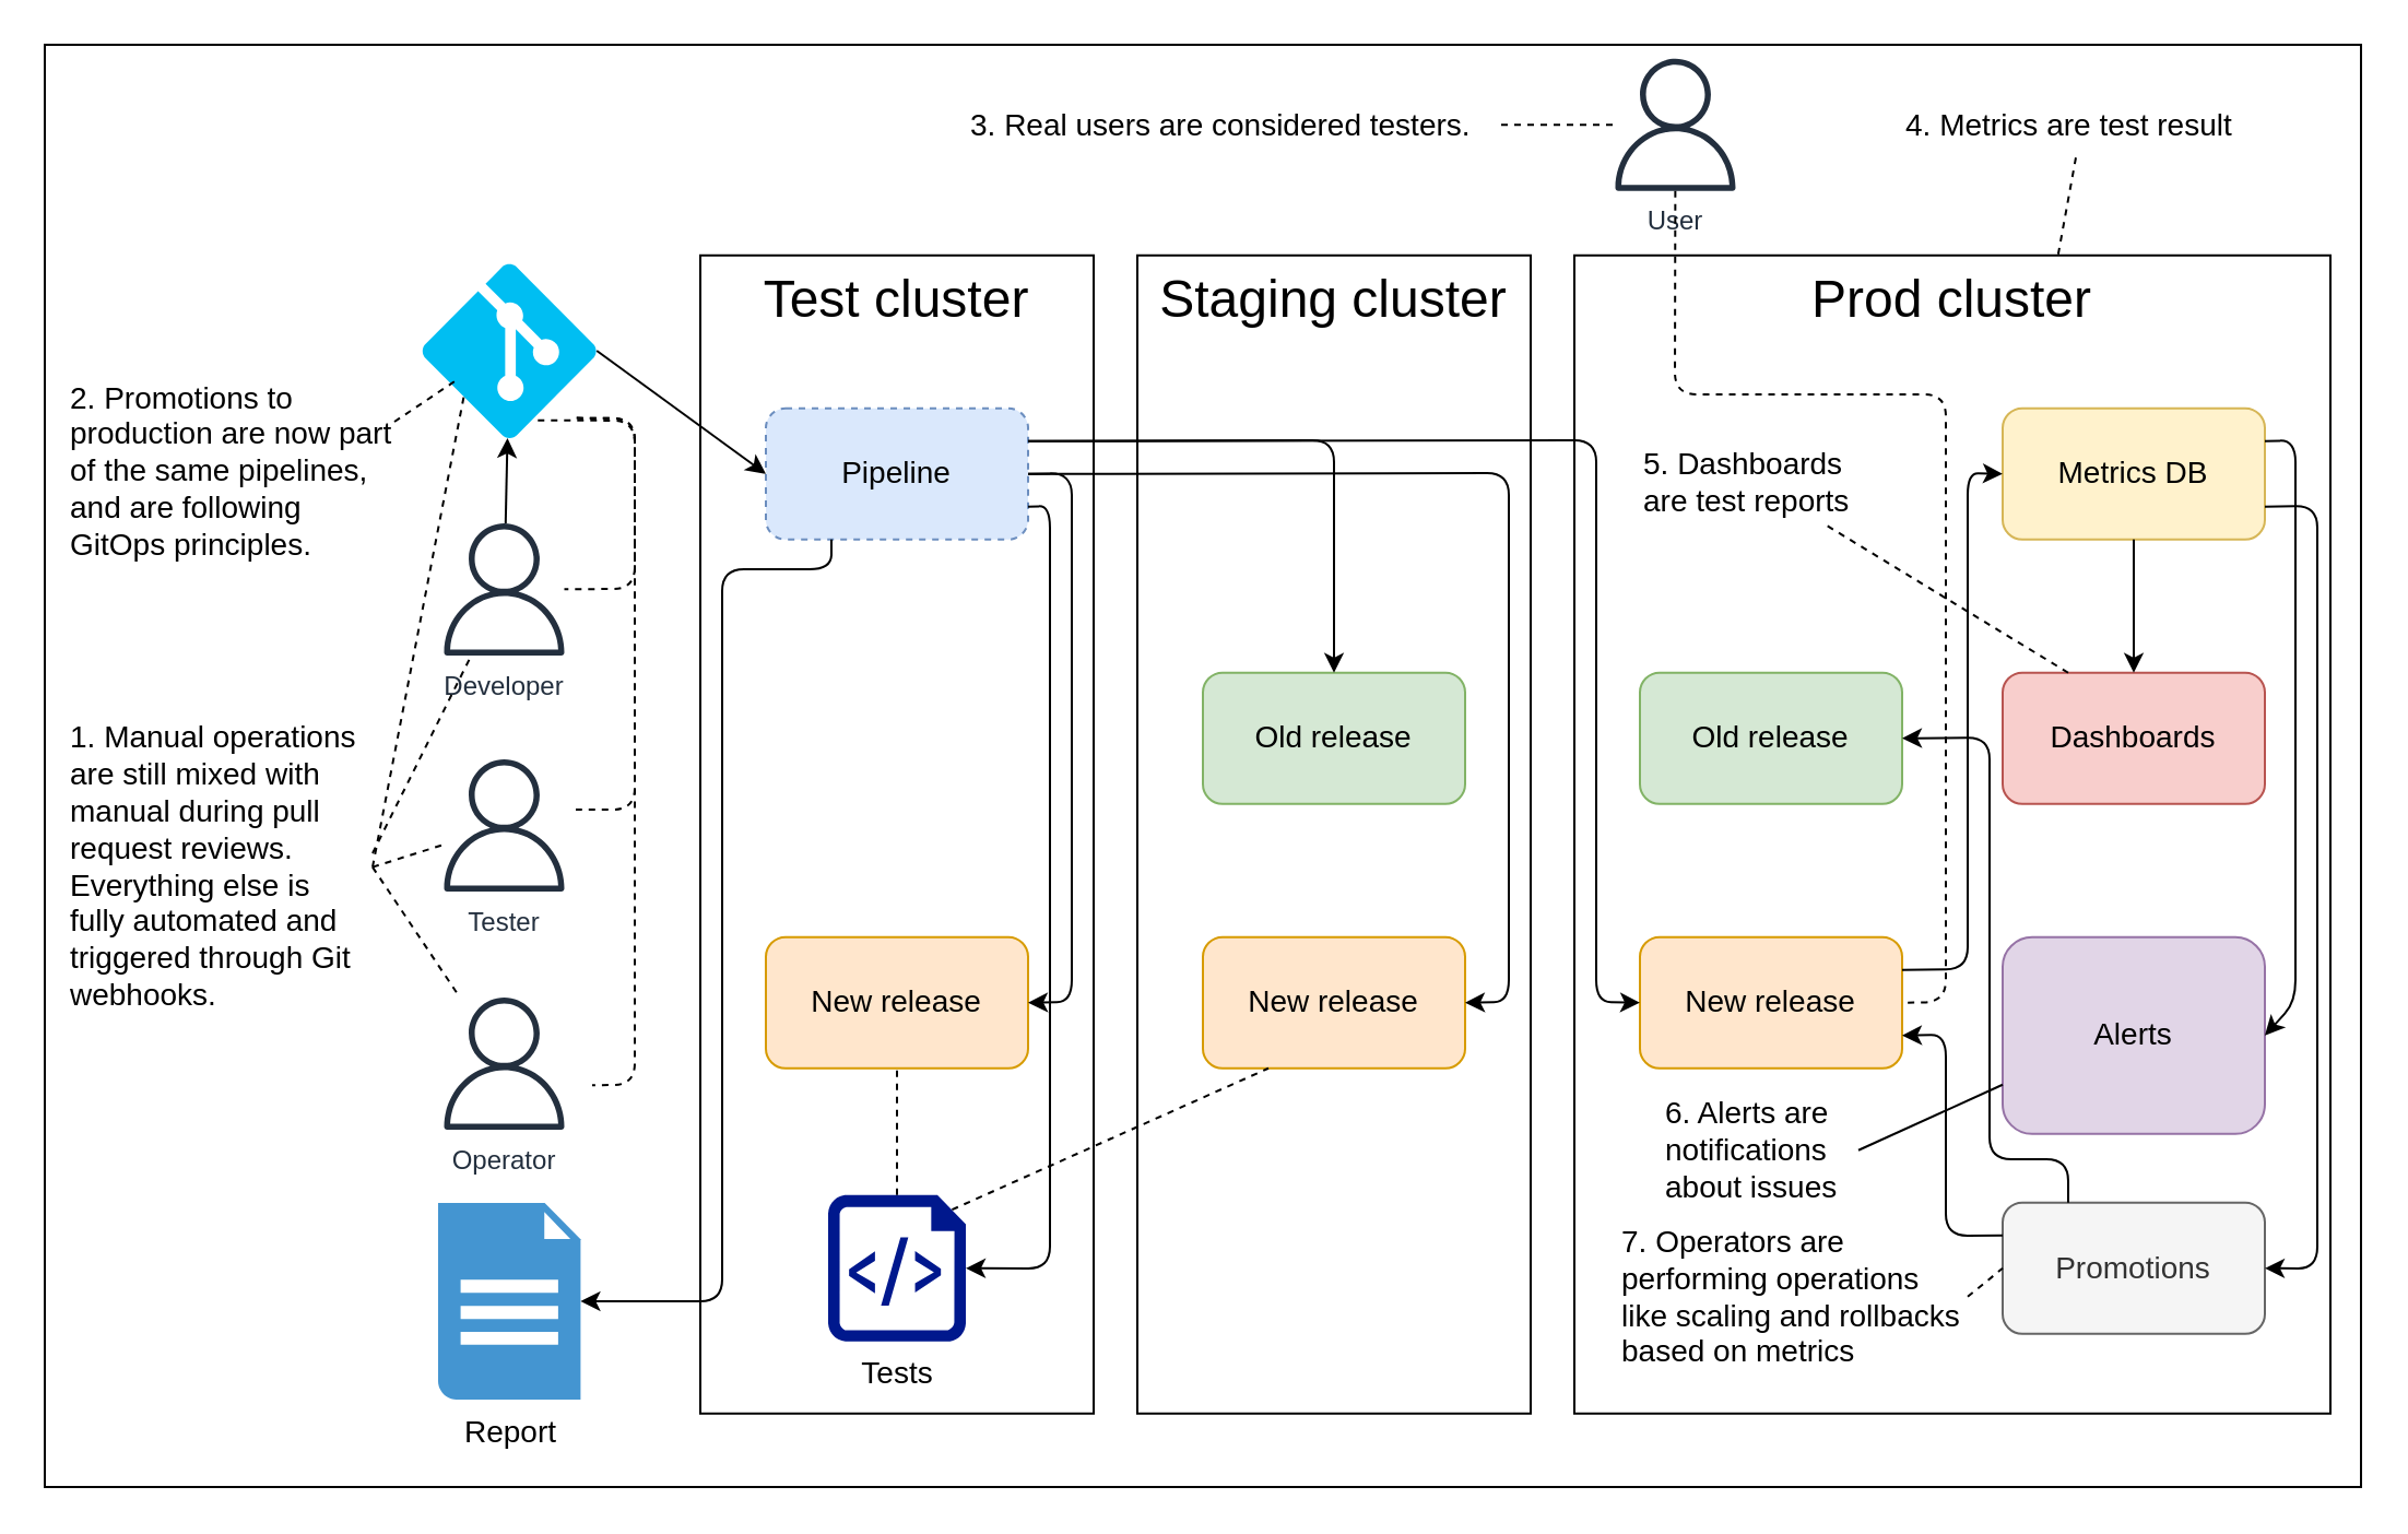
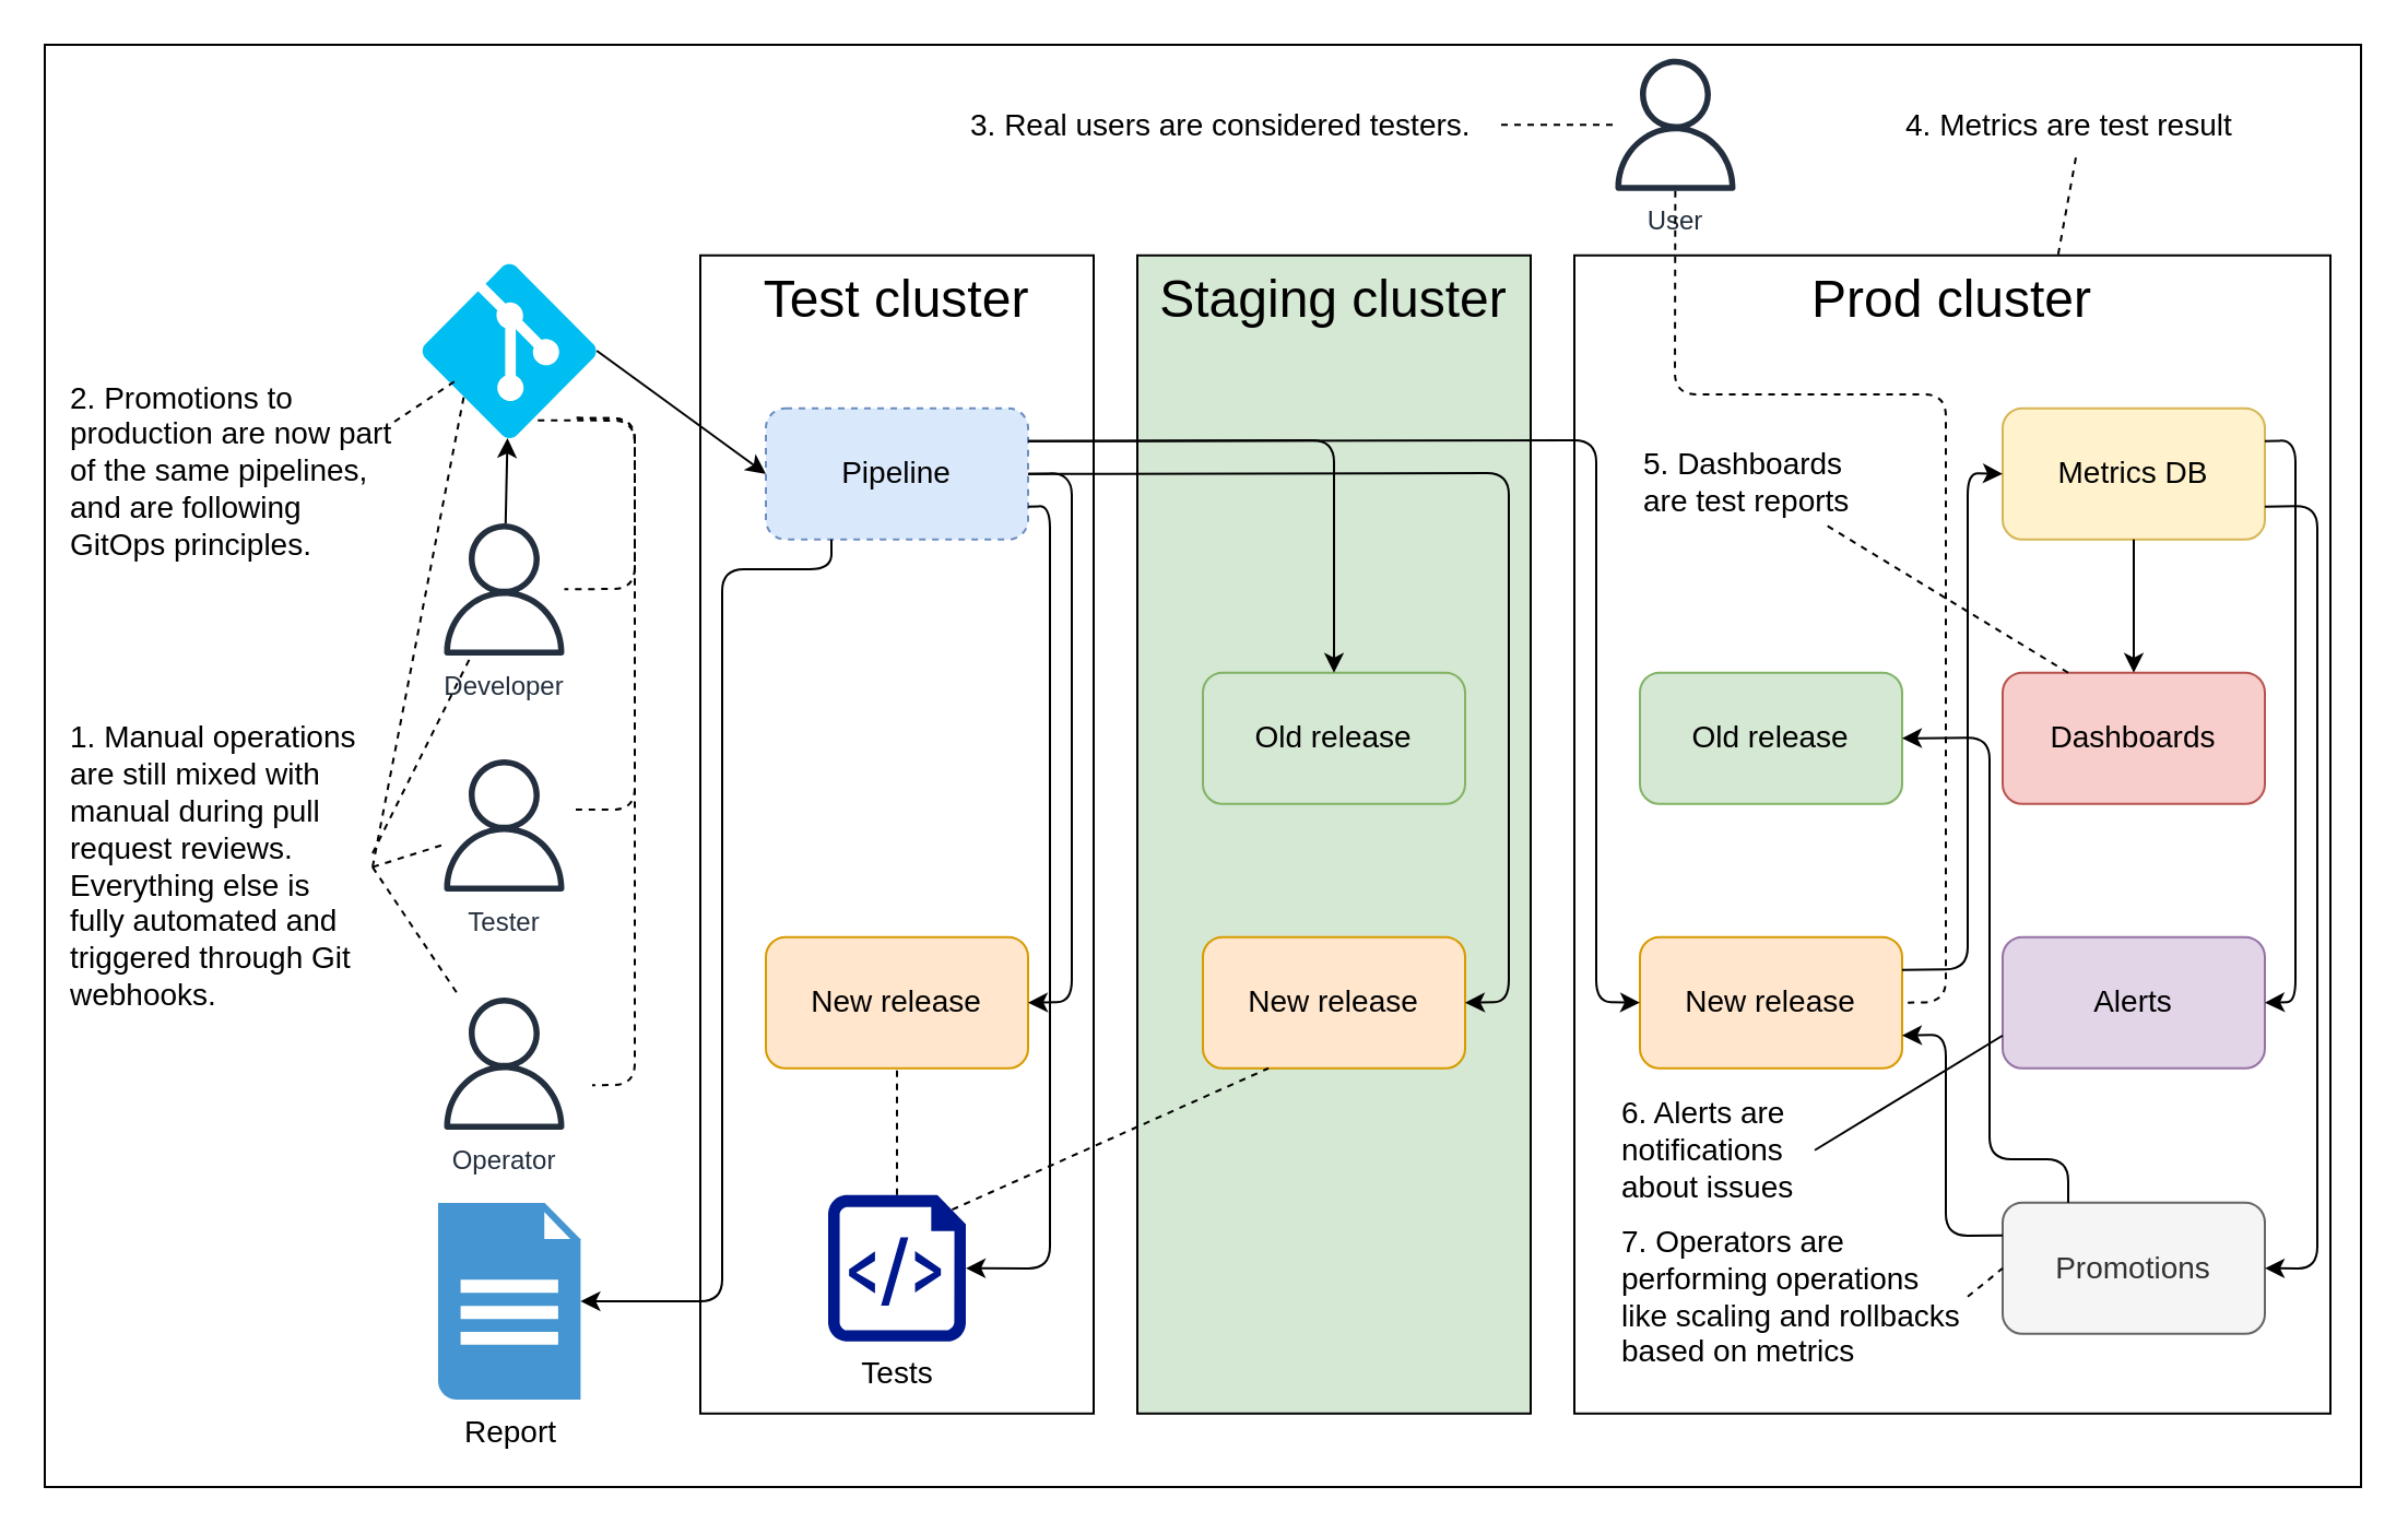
- <mxCell id="33" value="Staging cluster" style="rounded=0;whiteSpace=wrap;html=1;verticalAlign=top;fontSize=24;" vertex="1" parent="1"><mxGeometry x="520" y="116.38" width="180" height="530" as="geometry" /></mxCell>
+ <mxCell id="33" value="Staging cluster" style="rounded=0;whiteSpace=wrap;html=1;verticalAlign=top;fontSize=24;fillColor=#d5e8d4;" vertex="1" parent="1"><mxGeometry x="520" y="116.38" width="180" height="530" as="geometry" /></mxCell>
- <mxCell id="18" value="Alerts" style="rounded=1;whiteSpace=wrap;html=1;fontSize=14;fillColor=#e1d5e7;strokeColor=#9673a6;" vertex="1" parent="1"><mxGeometry x="916" y="428.38" width="120" height="90" as="geometry" /></mxCell>
+ <mxCell id="18" value="Alerts" style="rounded=1;whiteSpace=wrap;html=1;fontSize=14;fillColor=#e1d5e7;strokeColor=#9673a6;" vertex="1" parent="1"><mxGeometry x="916" y="428.38" width="120" height="60" as="geometry" /></mxCell>
- <mxCell id="52" value="6. Alerts are notifications about issues" style="text;html=1;strokeColor=none;fillColor=none;align=left;verticalAlign=middle;whiteSpace=wrap;rounded=0;fontSize=14;" vertex="1" parent="1"><mxGeometry x="760" y="505.38" width="90" height="41" as="geometry" /></mxCell>
+ <mxCell id="52" value="6. Alerts are notifications about issues" style="text;html=1;strokeColor=none;fillColor=none;align=left;verticalAlign=middle;whiteSpace=wrap;rounded=0;fontSize=14;" vertex="1" parent="1"><mxGeometry x="740" y="505.38" width="90" height="41" as="geometry" /></mxCell>
